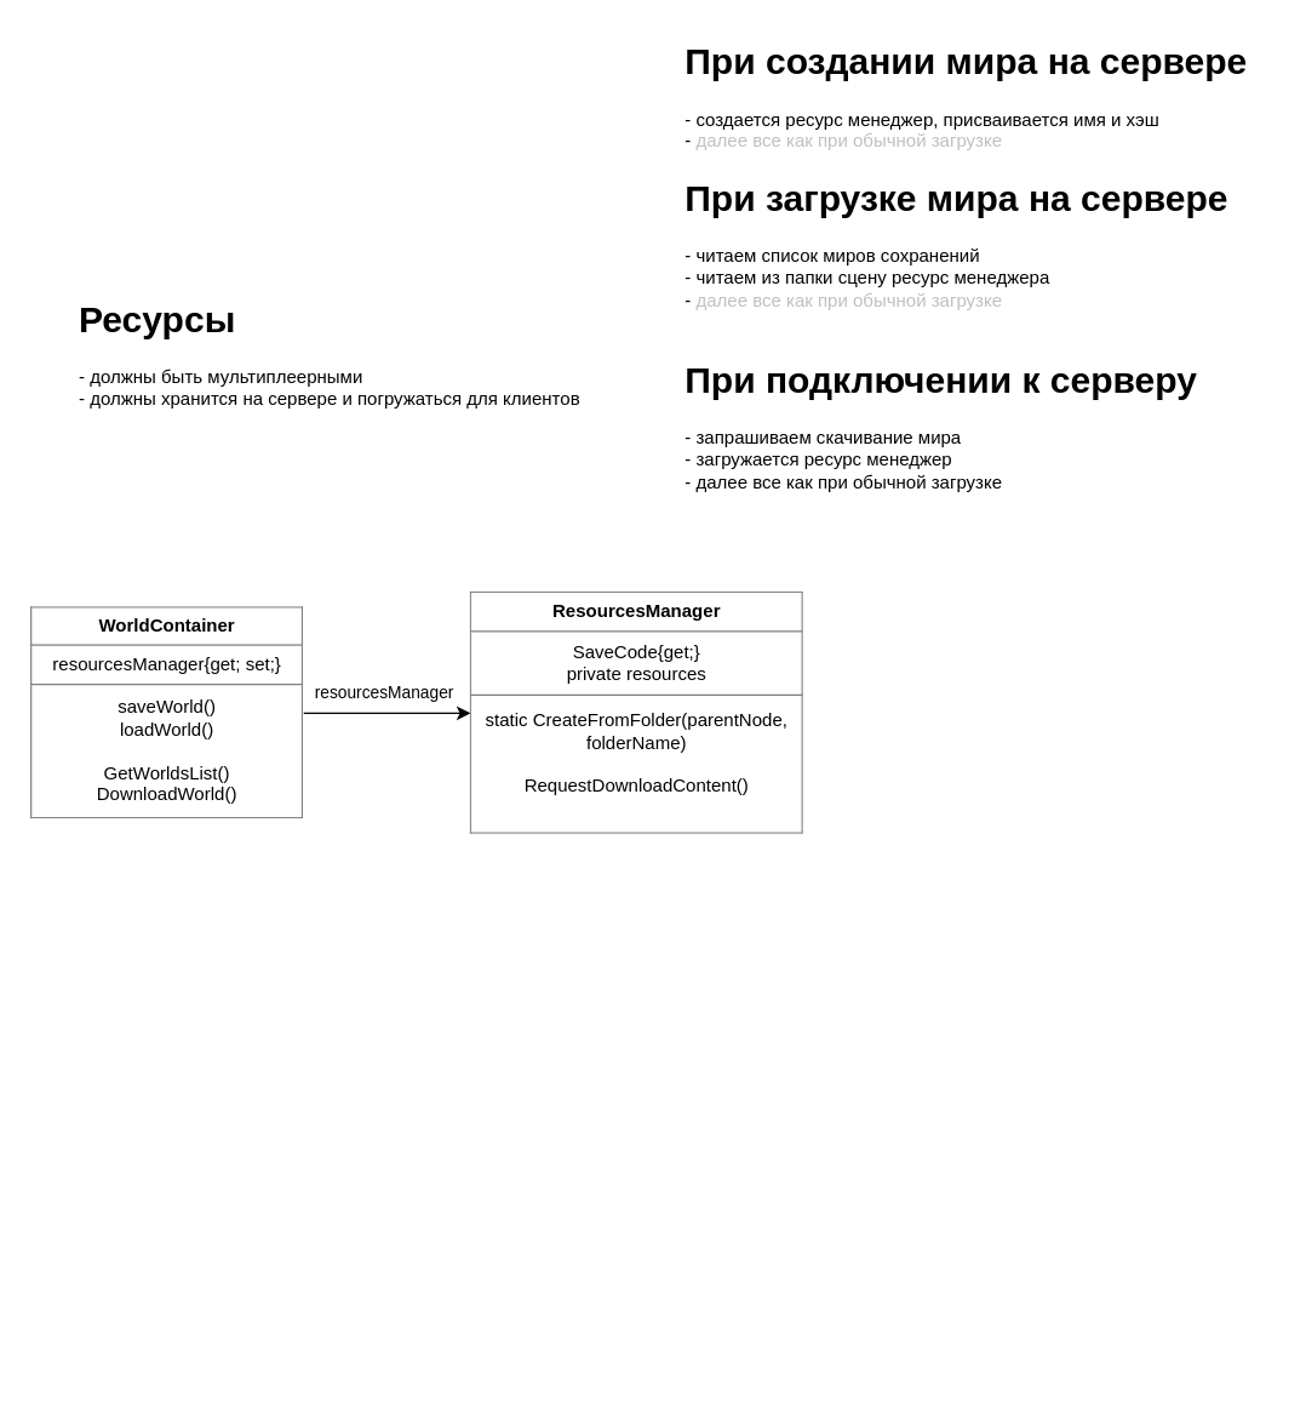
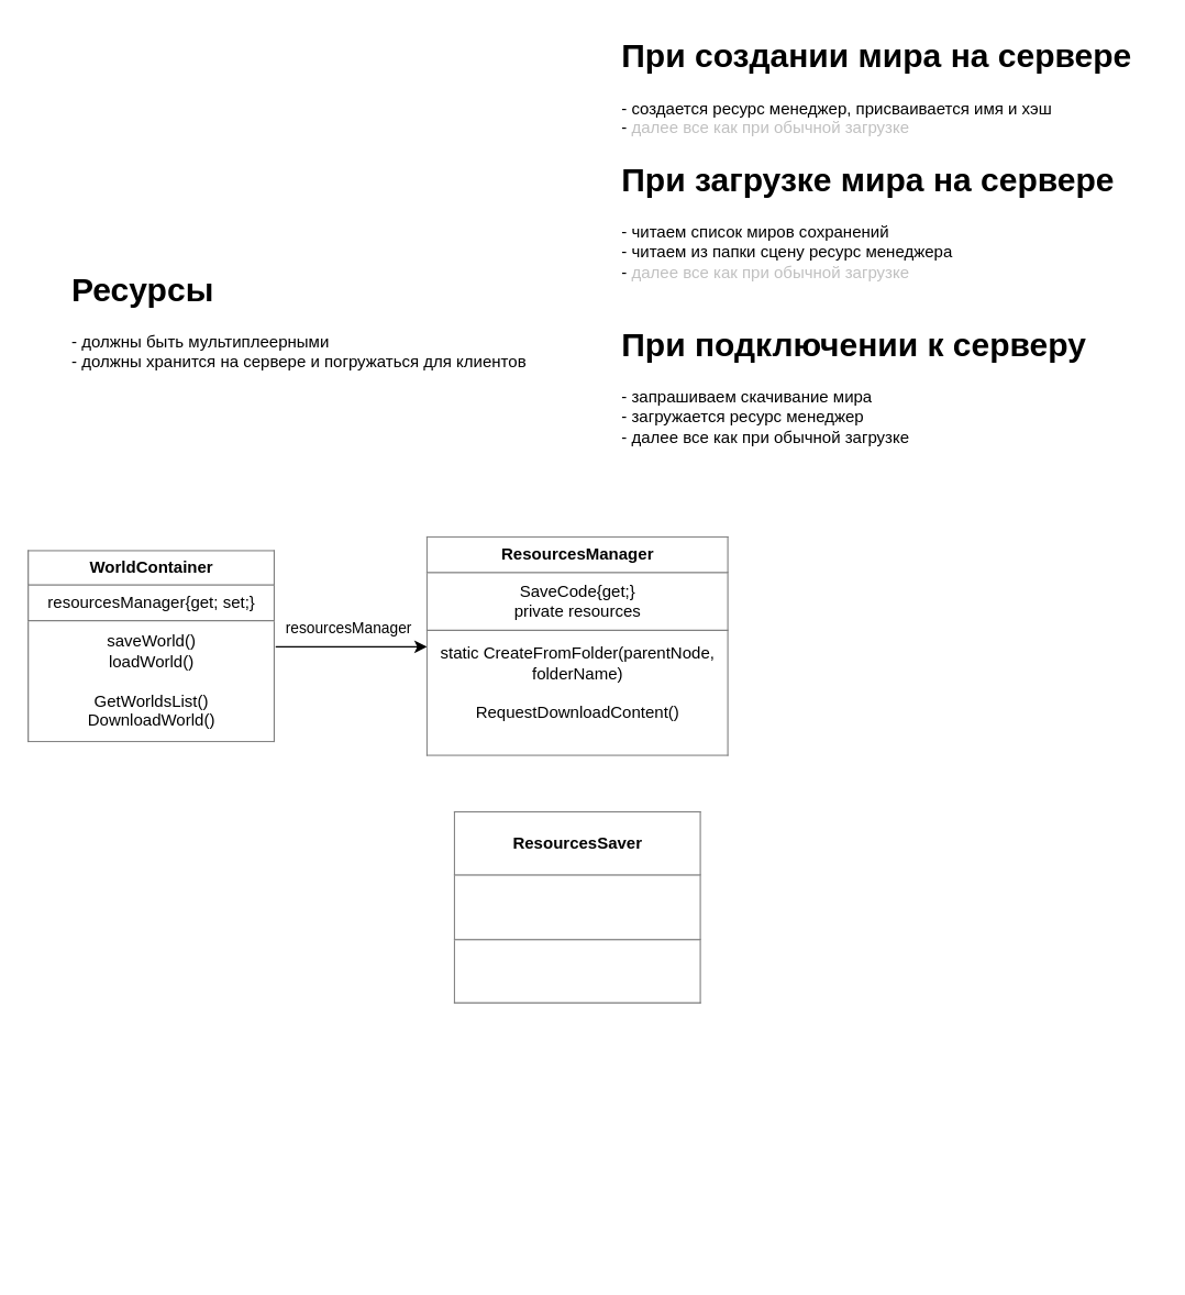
+ <mxCell id="5" value="&lt;table border=&quot;1&quot; width=&quot;100%&quot; height=&quot;100%&quot; cellpadding=&quot;4&quot; style=&quot;width:100%;height:100%;border-collapse:collapse;&quot;&gt;&lt;tbody&gt;&lt;tr&gt;&lt;th align=&quot;center&quot;&gt;&lt;b&gt;ResourcesSaver&lt;/b&gt;&lt;/th&gt;&lt;/tr&gt;&lt;tr&gt;&lt;td align=&quot;center&quot;&gt;&lt;br&gt;&lt;/td&gt;&lt;/tr&gt;&lt;tr&gt;&lt;td align=&quot;center&quot;&gt;&lt;br&gt;&lt;/td&gt;&lt;/tr&gt;&lt;/tbody&gt;&lt;/table&gt;" style="text;html=1;whiteSpace=wrap;strokeColor=none;fillColor=none;overflow=fill;" parent="1" vertex="1"><mxGeometry x="330" y="590" width="180" height="140" as="geometry" /></mxCell>
